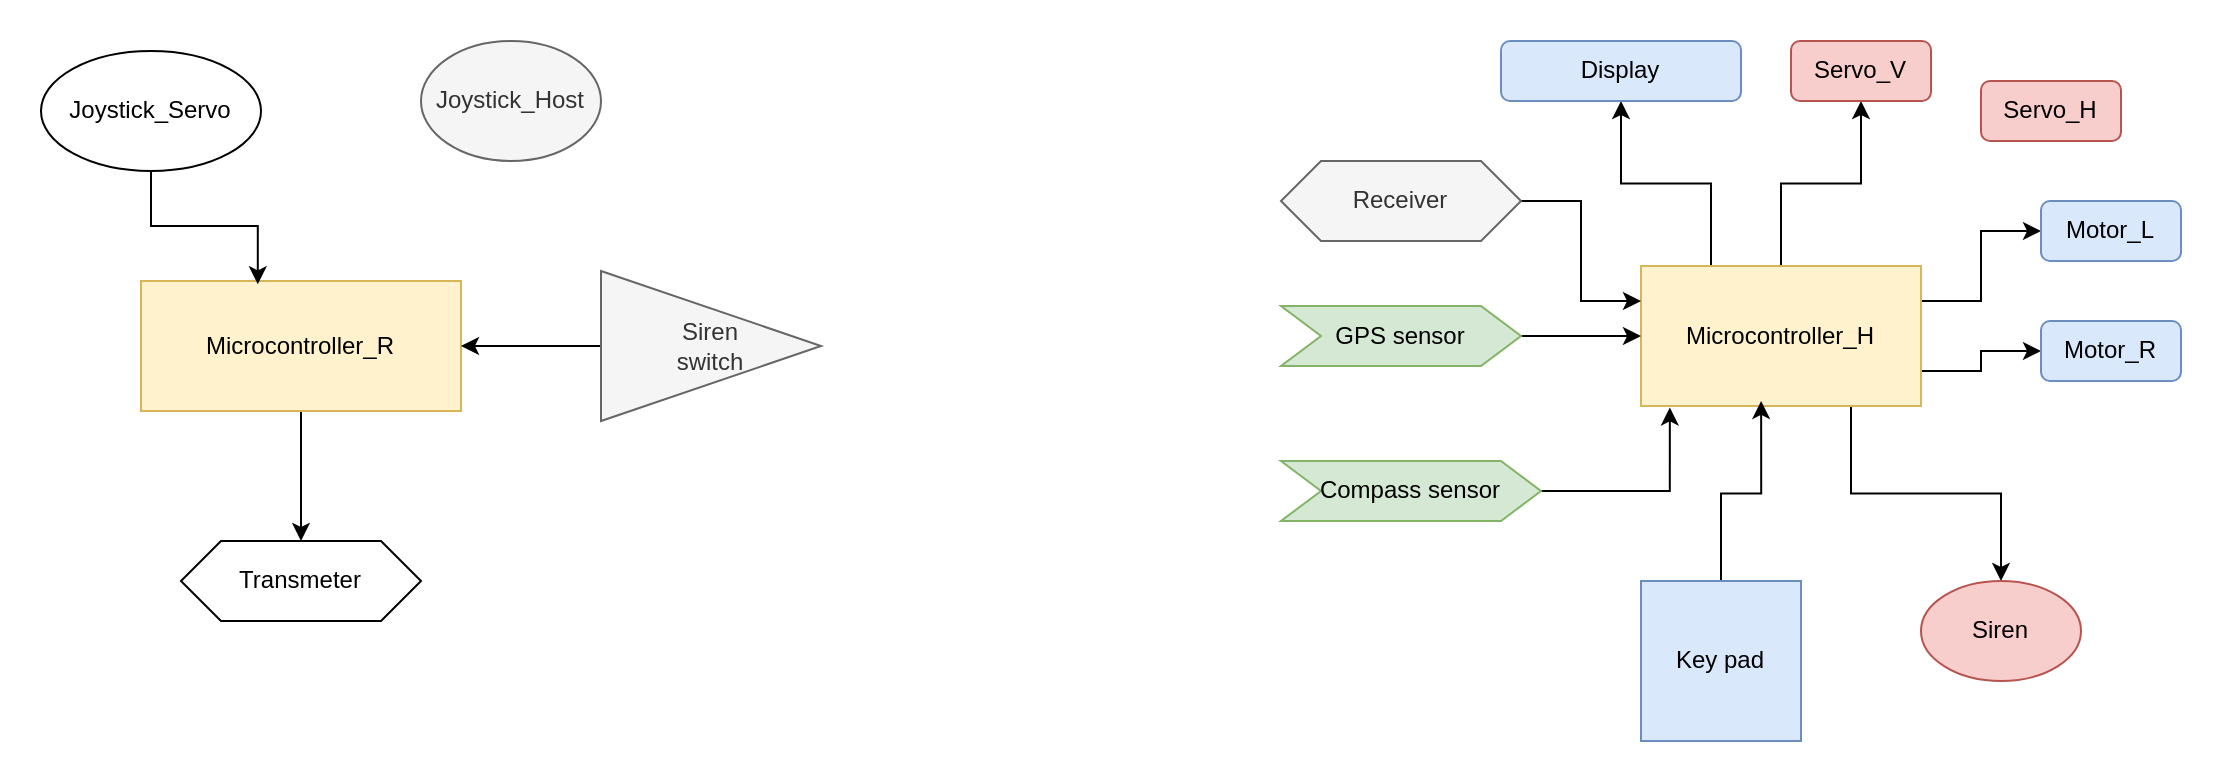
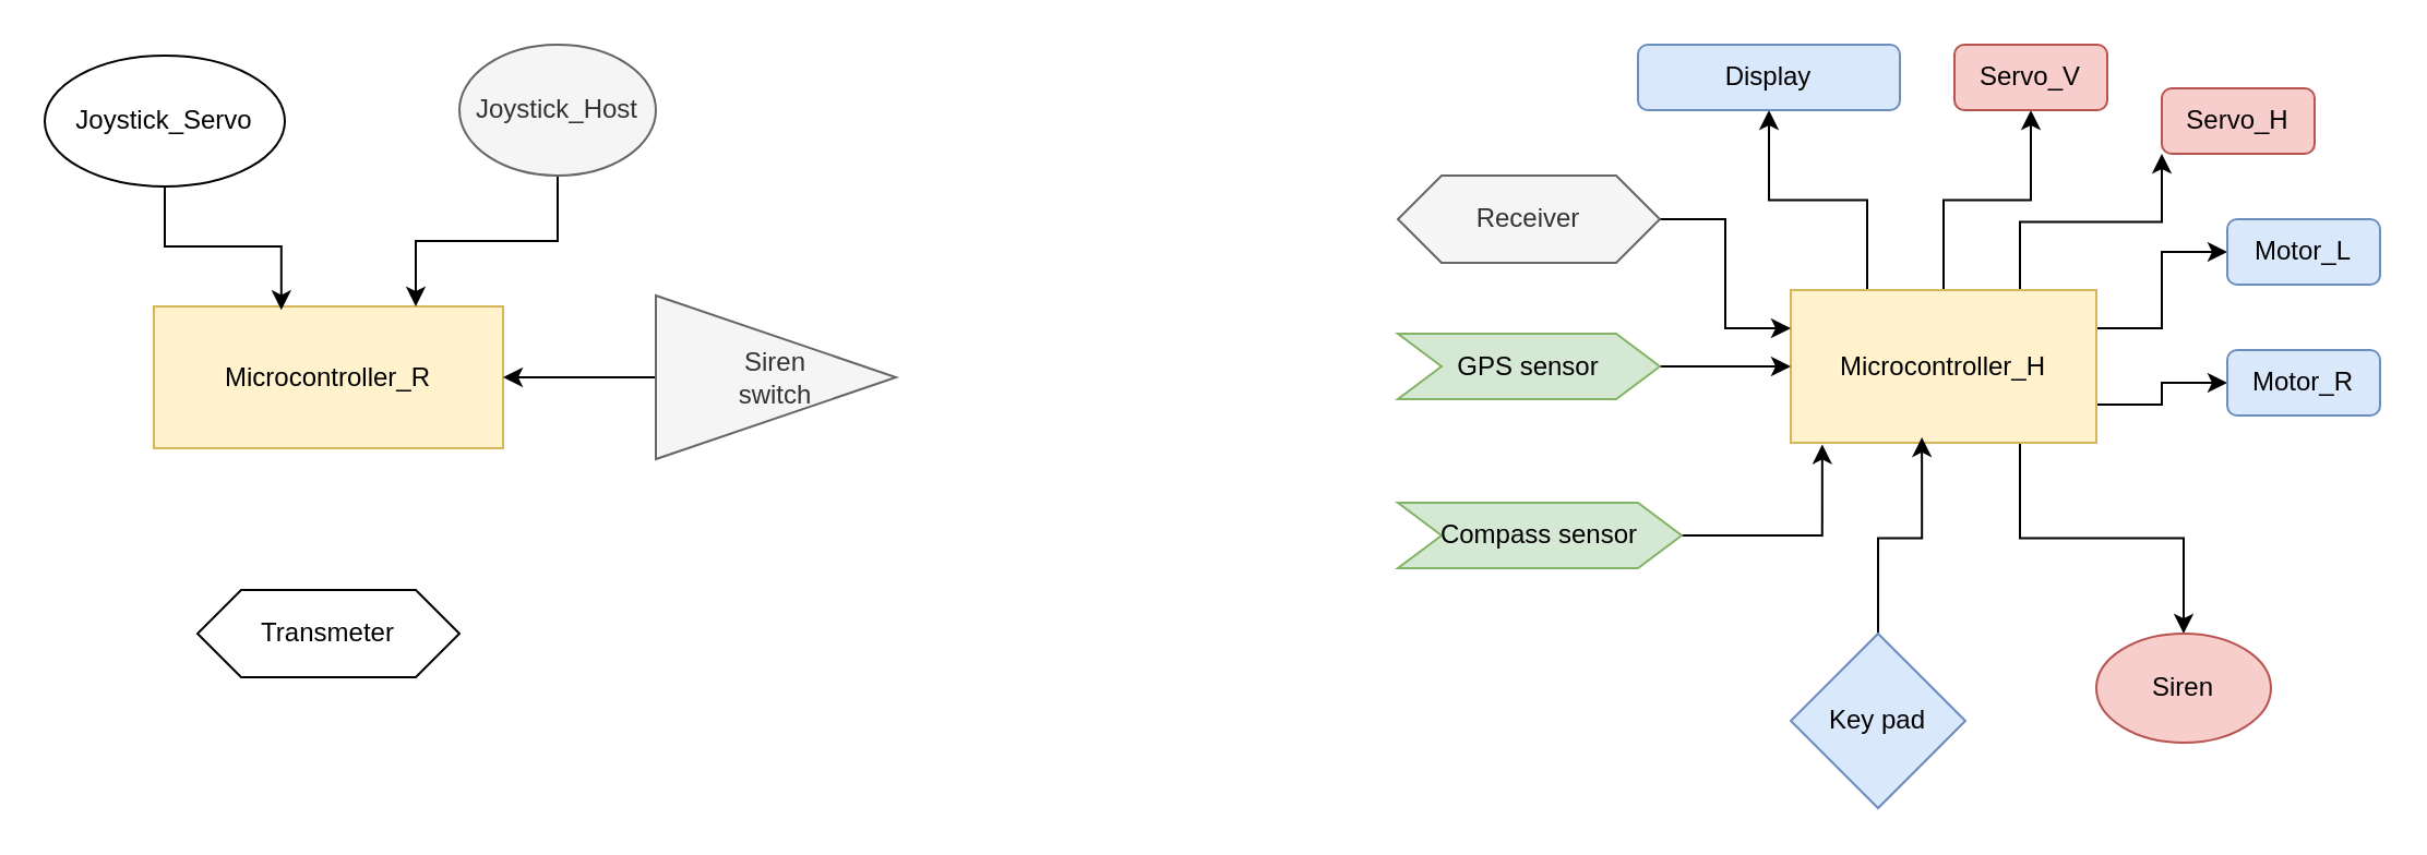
+ <mxCell id="5" style="edgeStyle=orthogonalEdgeStyle;rounded=0;orthogonalLoop=1;jettySize=auto;html=1;exitX=0.75;exitY=0;exitDx=0;exitDy=0;entryX=0;entryY=1;entryDx=0;entryDy=0;" edge="1" parent="1" source="8" target="14"><mxGeometry relative="1" as="geometry" /></mxCell>
+ <mxCell id="15" style="edgeStyle=orthogonalEdgeStyle;rounded=0;orthogonalLoop=1;jettySize=auto;html=1;entryX=0.75;entryY=0;entryDx=0;entryDy=0;" edge="1" parent="1" source="16" target="13"><mxGeometry relative="1" as="geometry" /></mxCell>
- <mxCell id="12" style="edgeStyle=orthogonalEdgeStyle;rounded=0;orthogonalLoop=1;jettySize=auto;html=1;entryX=0.5;entryY=0;entryDx=0;entryDy=0;" edge="1" parent="1" source="13" target="19"><mxGeometry relative="1" as="geometry" /></mxCell>
- <mxCell id="30" value="Key pad" style="whiteSpace=wrap;html=1;aspect=fixed;fillColor=#dae8fc;strokeColor=#6c8ebf;" vertex="1" parent="1"><mxGeometry x="820" y="290" width="80" height="80" as="geometry" /></mxCell>
+ <mxCell id="30" value="Key pad" style="rhombus;whiteSpace=wrap;html=1;aspect=fixed;fillColor=#dae8fc;strokeColor=#6c8ebf;" vertex="1" parent="1"><mxGeometry x="820" y="290" width="80" height="80" as="geometry" /></mxCell>
